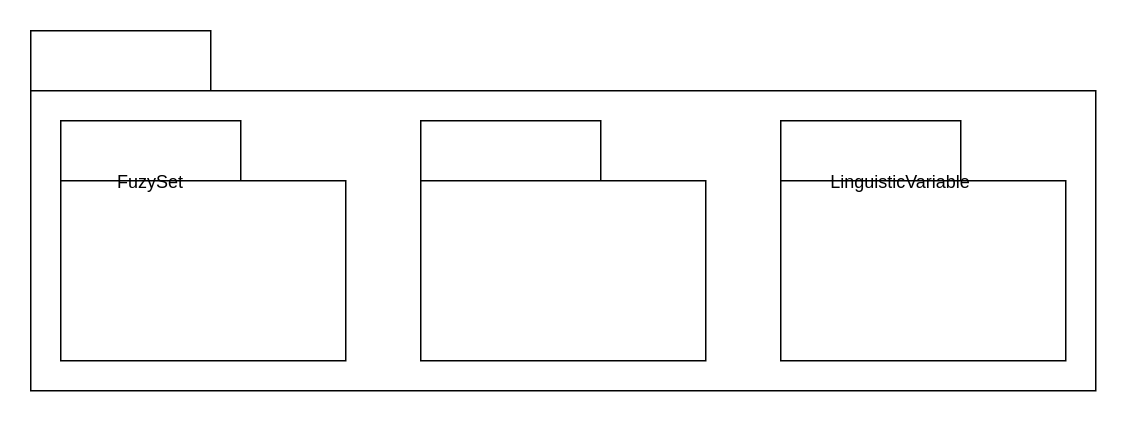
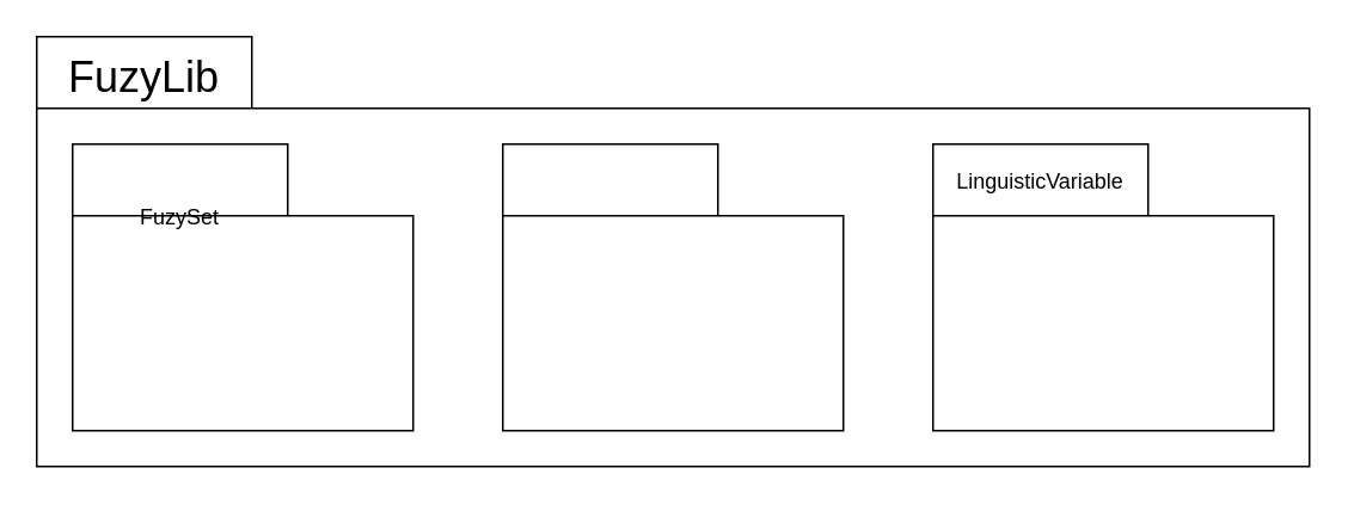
+ <mxCell id="4" value="FuzyLib" style="text;strokeColor=none;fillColor=none;fontSize=24;fontStyle=0;verticalAlign=middle;align=center;" parent="1" vertex="1"><mxGeometry x="30" y="20" width="100" height="40" as="geometry" /></mxCell>
- <mxCell id="8" value="LinguisticVariable" style="text;strokeColor=none;fillColor=none;fontSize=12;fontStyle=0;verticalAlign=middle;align=center;" parent="1" vertex="1"><mxGeometry x="550" y="100" width="100" height="40" as="geometry" /></mxCell>
+ <mxCell id="8" value="LinguisticVariable" style="text;strokeColor=none;fillColor=none;fontSize=12;fontStyle=0;verticalAlign=middle;align=center;" parent="1" vertex="1"><mxGeometry x="530" y="80" width="100" height="40" as="geometry" /></mxCell>
